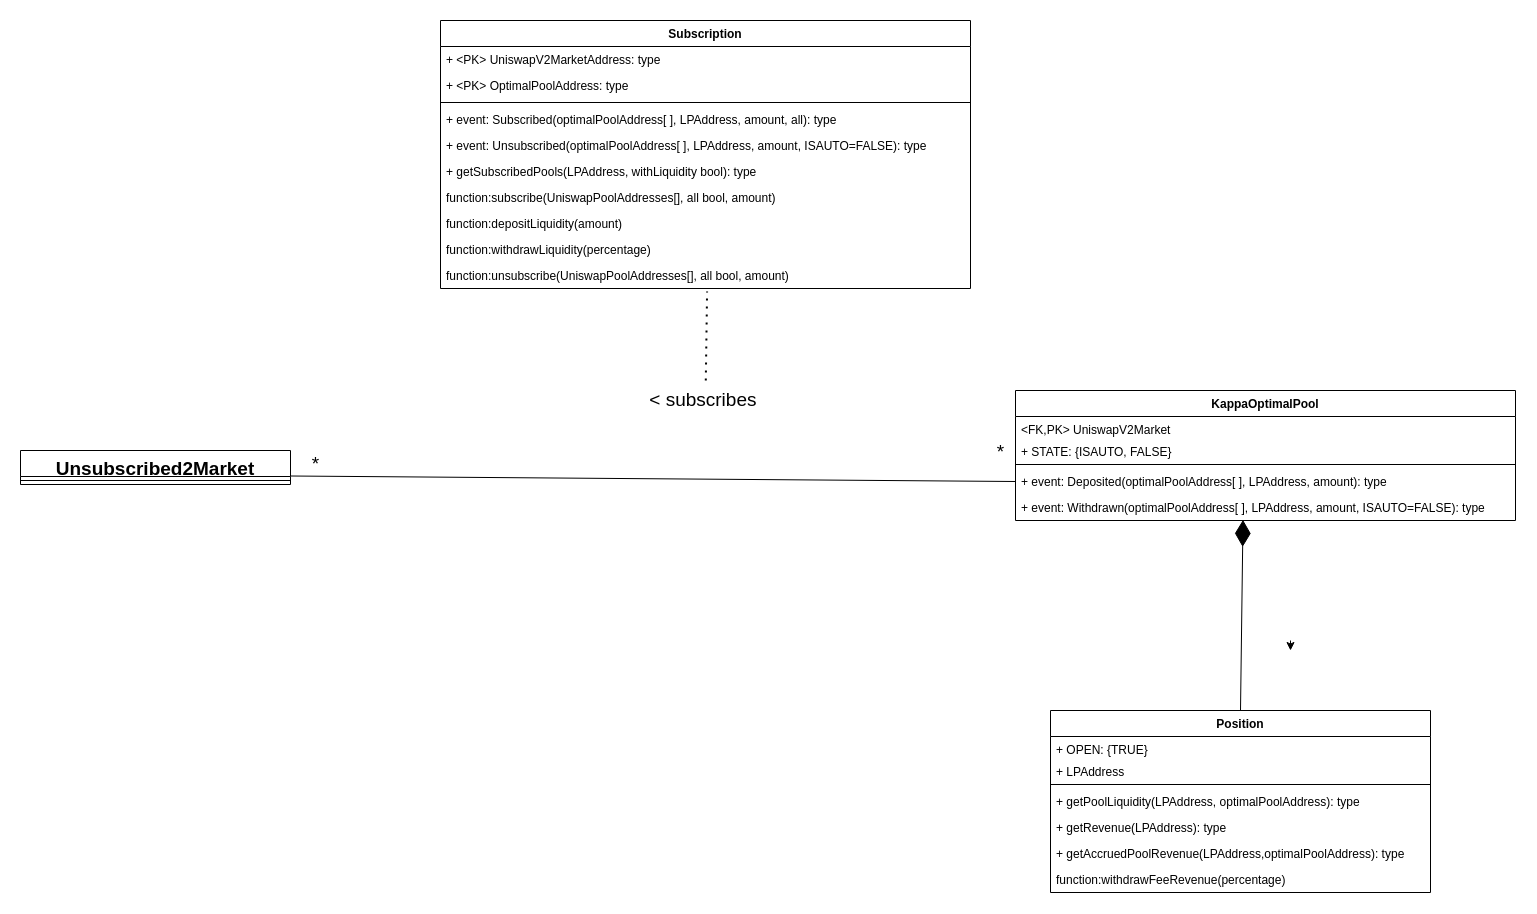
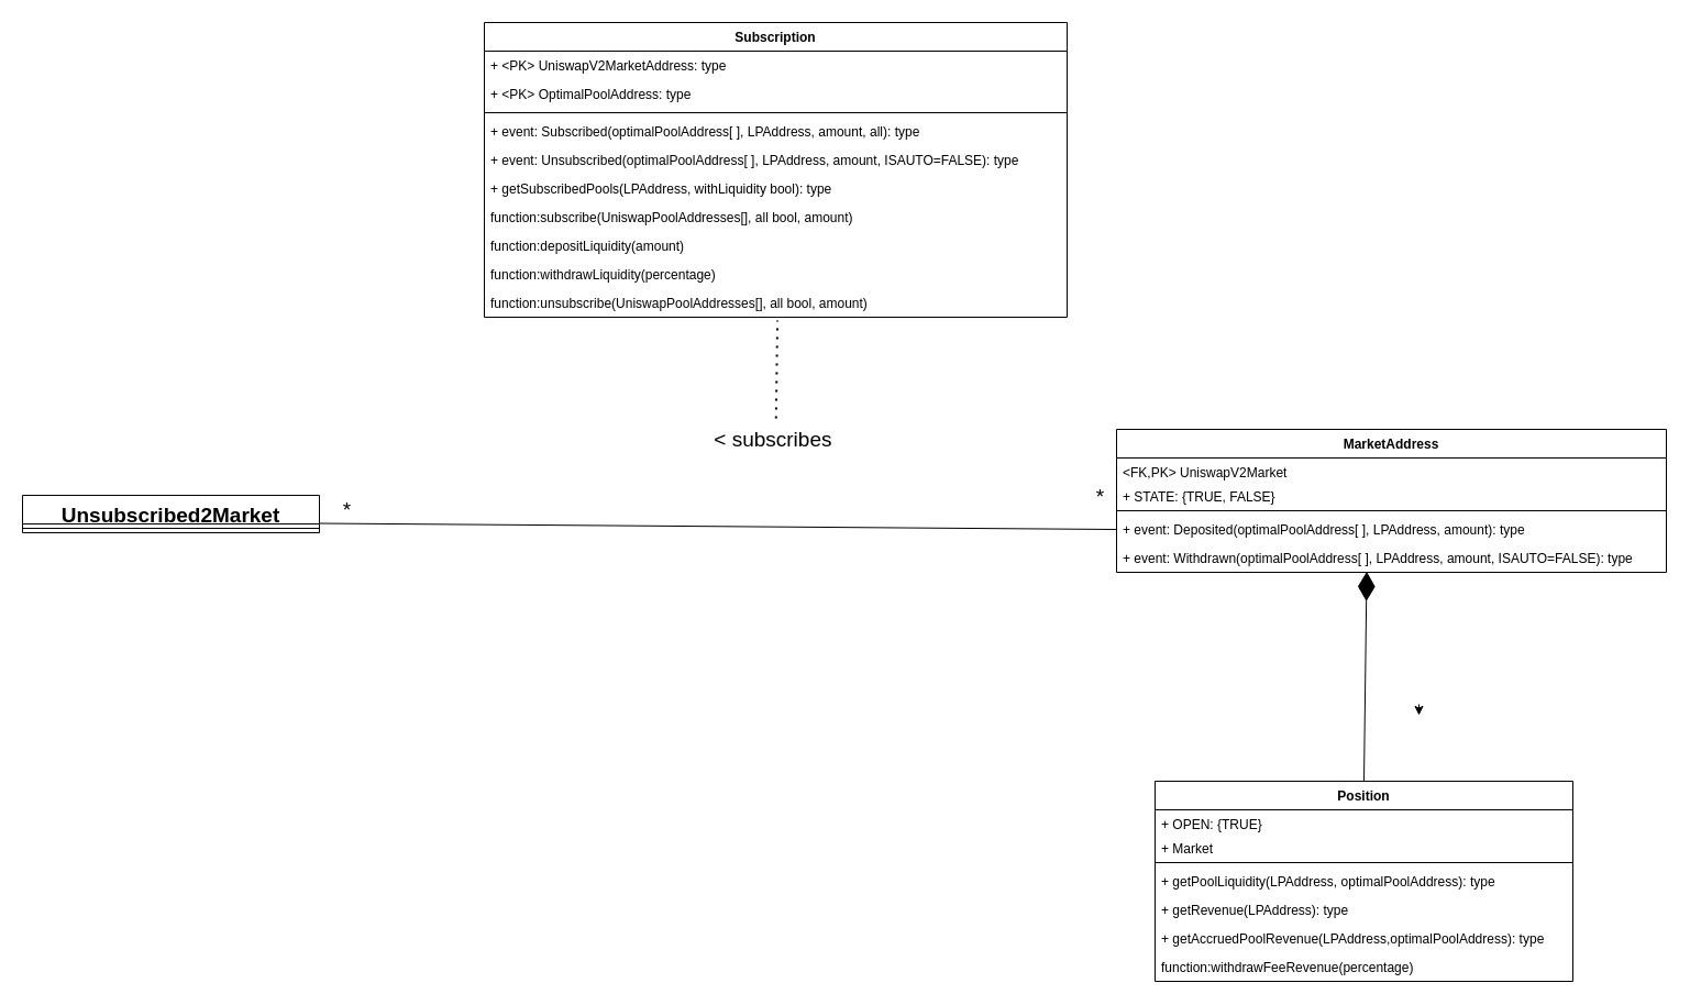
- <mxCell id="2" value="KappaOptimalPool" style="swimlane;fontStyle=1;align=center;verticalAlign=top;childLayout=stackLayout;horizontal=1;startSize=26;horizontalStack=0;resizeParent=1;resizeParentMax=0;resizeLast=0;collapsible=1;marginBottom=0;" parent="1" vertex="1"><mxGeometry x="1015" y="390" width="500" height="130" as="geometry" /></mxCell>
+ <mxCell id="2" value="MarketAddress" style="swimlane;fontStyle=1;align=center;verticalAlign=top;childLayout=stackLayout;horizontal=1;startSize=26;horizontalStack=0;resizeParent=1;resizeParentMax=0;resizeLast=0;collapsible=1;marginBottom=0;" parent="1" vertex="1"><mxGeometry x="1015" y="390" width="500" height="130" as="geometry" /></mxCell>
- <mxCell id="4" value="+ STATE: {ISAUTO, FALSE}" style="text;strokeColor=none;fillColor=none;align=left;verticalAlign=top;spacingLeft=4;spacingRight=4;overflow=hidden;rotatable=0;points=[[0,0.5],[1,0.5]];portConstraint=eastwest;" vertex="1" parent="2"><mxGeometry y="48" width="500" height="22" as="geometry" /></mxCell>
+ <mxCell id="4" value="+ STATE: {TRUE, FALSE}" style="text;strokeColor=none;fillColor=none;align=left;verticalAlign=top;spacingLeft=4;spacingRight=4;overflow=hidden;rotatable=0;points=[[0,0.5],[1,0.5]];portConstraint=eastwest;" vertex="1" parent="2"><mxGeometry y="48" width="500" height="22" as="geometry" /></mxCell>
- <mxCell id="22" value="+ LPAddress" style="text;strokeColor=none;fillColor=none;align=left;verticalAlign=top;spacingLeft=4;spacingRight=4;overflow=hidden;rotatable=0;points=[[0,0.5],[1,0.5]];portConstraint=eastwest;" vertex="1" parent="20"><mxGeometry y="48" width="380" height="22" as="geometry" /></mxCell>
+ <mxCell id="22" value="+ Market" style="text;strokeColor=none;fillColor=none;align=left;verticalAlign=top;spacingLeft=4;spacingRight=4;overflow=hidden;rotatable=0;points=[[0,0.5],[1,0.5]];portConstraint=eastwest;" vertex="1" parent="20"><mxGeometry y="48" width="380" height="22" as="geometry" /></mxCell>
